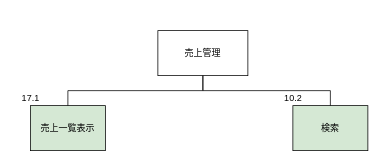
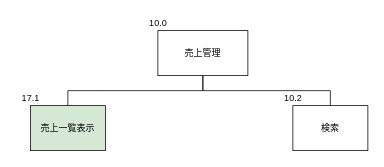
+ <mxCell id="3" value="10.0" style="text;html=1;resizable=0;autosize=1;align=center;verticalAlign=middle;points=[];fillColor=none;strokeColor=none;rounded=0;" vertex="1" parent="2"><mxGeometry x="-20" y="-20" width="40" height="20" as="geometry" /></mxCell>
- <mxCell id="4" value="検索" style="whiteSpace=wrap;html=1;align=center;verticalAlign=middle;container=1;recursiveResize=0;treeFolding=1;treeMoving=1;fillColor=#d5e8d4;" parent="1" vertex="1"><mxGeometry x="390" y="140" width="100" height="60" as="geometry" /></mxCell>
+ <mxCell id="4" value="検索" style="whiteSpace=wrap;html=1;align=center;verticalAlign=middle;container=1;recursiveResize=0;treeFolding=1;treeMoving=1;" parent="1" vertex="1"><mxGeometry x="390" y="140" width="100" height="60" as="geometry" /></mxCell>
